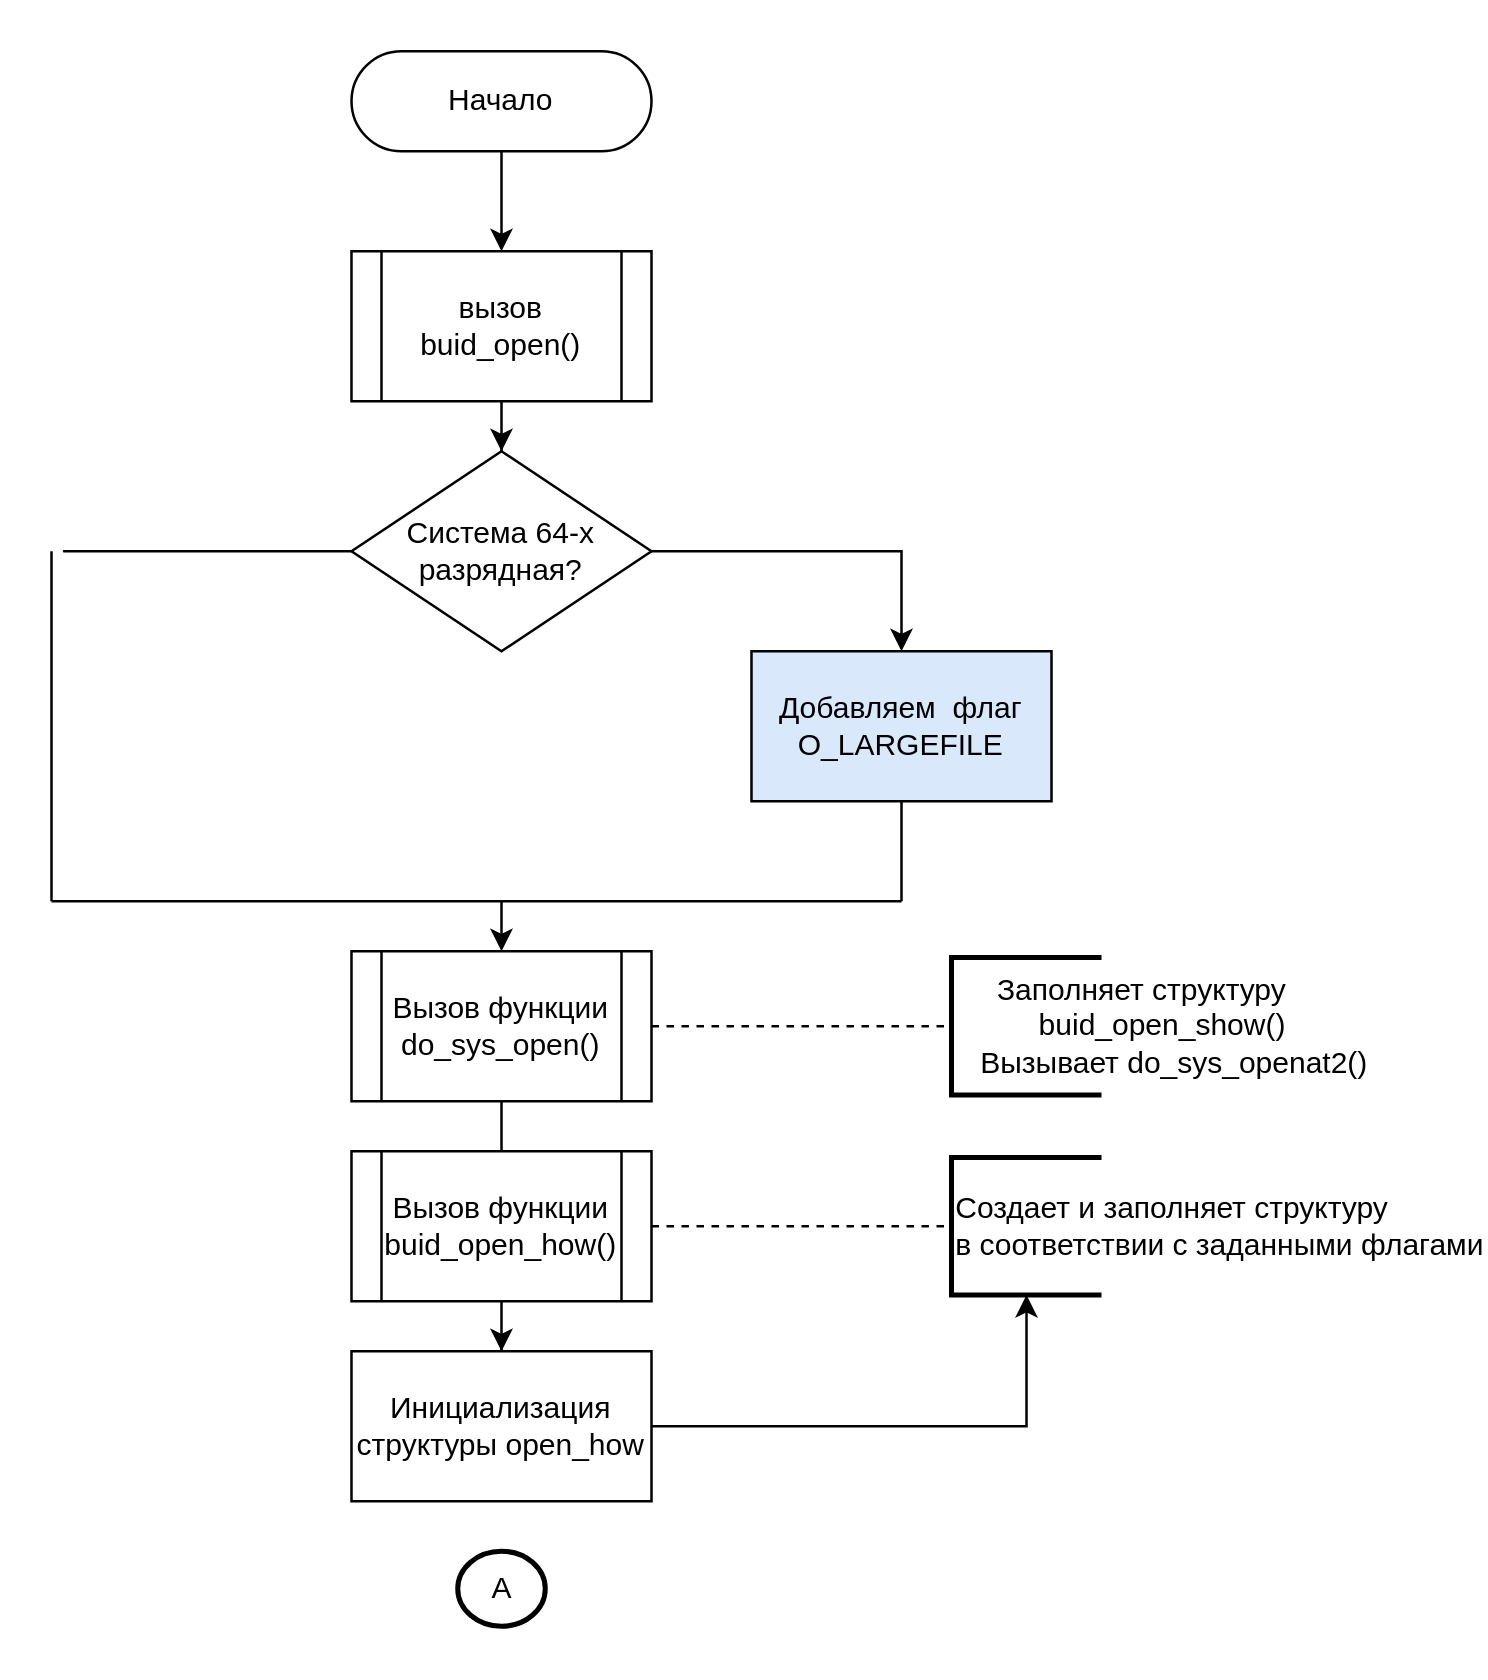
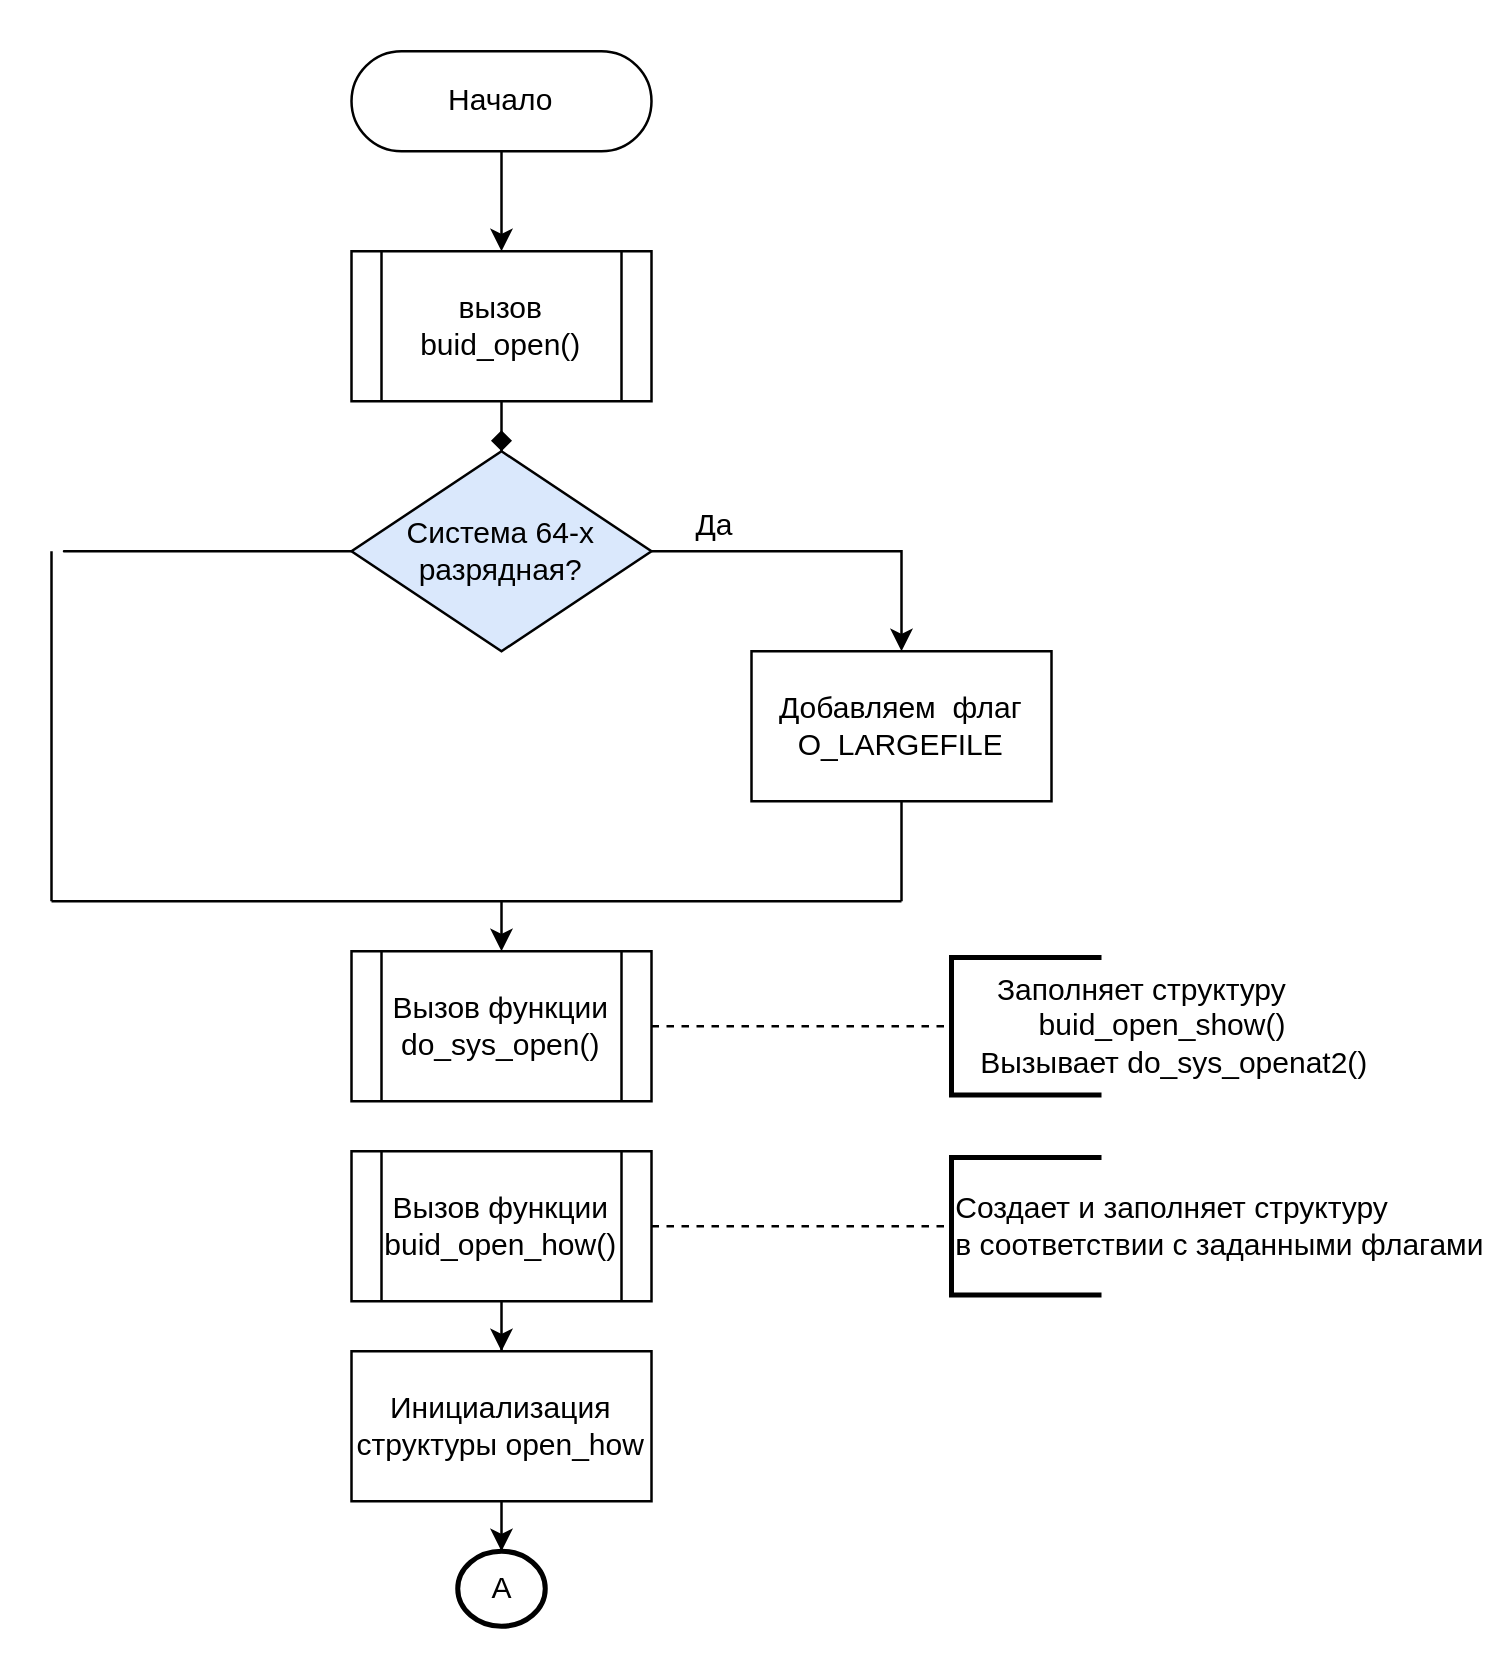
- <mxCell id="4" value="" style="edgeStyle=orthogonalEdgeStyle;rounded=0;orthogonalLoop=1;jettySize=auto;html=1;" parent="1" source="5" target="7" edge="1"><mxGeometry relative="1" as="geometry" /></mxCell>
+ <mxCell id="4" value="" style="edgeStyle=orthogonalEdgeStyle;rounded=0;orthogonalLoop=1;jettySize=auto;html=1;endArrow=diamond;" parent="1" source="5" target="7" edge="1"><mxGeometry relative="1" as="geometry" /></mxCell>
+ <mxCell id="25" value="Да" style="text;html=1;align=center;verticalAlign=middle;resizable=0;points=[];autosize=1;strokeColor=none;" vertex="1" parent="1"><mxGeometry x="270" y="200" width="30" height="20" as="geometry" /></mxCell>
- <mxCell id="7" value="Система 64-х разрядная?" style="rhombus;whiteSpace=wrap;html=1;" parent="1" vertex="1"><mxGeometry x="140" y="180" width="120" height="80" as="geometry" /></mxCell>
+ <mxCell id="7" value="Система 64-х разрядная?" style="rhombus;whiteSpace=wrap;html=1;fillColor=#dae8fc;" parent="1" vertex="1"><mxGeometry x="140" y="180" width="120" height="80" as="geometry" /></mxCell>
- <mxCell id="8" value="Добавляем&amp;nbsp; флаг O_LARGEFILE" style="rounded=0;whiteSpace=wrap;html=1;fillColor=#dae8fc;" parent="1" vertex="1"><mxGeometry x="300" y="260" width="120" height="60" as="geometry" /></mxCell>
+ <mxCell id="8" value="Добавляем&amp;nbsp; флаг O_LARGEFILE" style="rounded=0;whiteSpace=wrap;html=1;" parent="1" vertex="1"><mxGeometry x="300" y="260" width="120" height="60" as="geometry" /></mxCell>
- <mxCell id="19" value="" style="endArrow=none;html=1;exitX=0.5;exitY=1;exitDx=0;exitDy=0;entryX=0.5;entryY=0;entryDx=0;entryDy=0;" edge="1" parent="1" source="9" target="18"><mxGeometry width="50" height="50" relative="1" as="geometry"><mxPoint x="240" y="590" as="sourcePoint" /><mxPoint x="290" y="540" as="targetPoint" /></mxGeometry></mxCell>
- <mxCell id="22" value="" style="edgeStyle=orthogonalEdgeStyle;rounded=0;orthogonalLoop=1;jettySize=auto;html=1;" edge="1" parent="1" source="23" target="21"><mxGeometry relative="1" as="geometry" /></mxCell>
+ <mxCell id="22" value="" style="edgeStyle=orthogonalEdgeStyle;rounded=0;orthogonalLoop=1;jettySize=auto;html=1;" edge="1" parent="1" source="23" target="24"><mxGeometry relative="1" as="geometry" /></mxCell>
